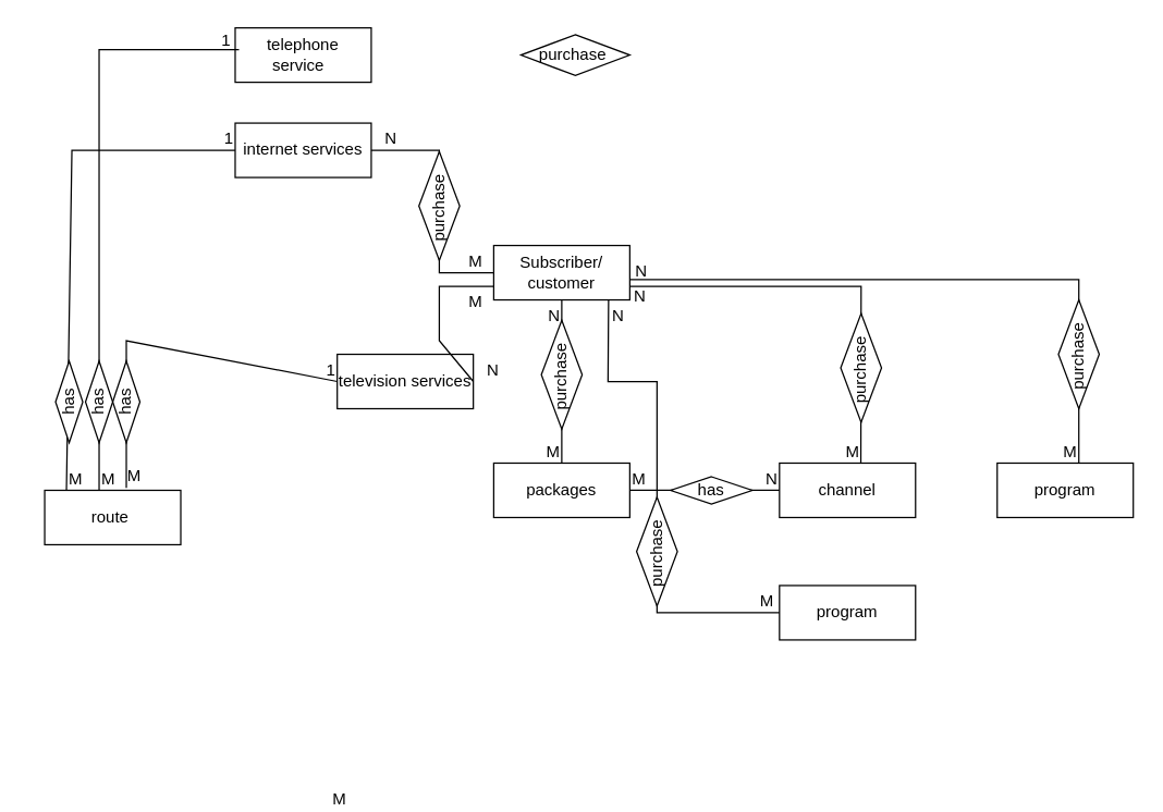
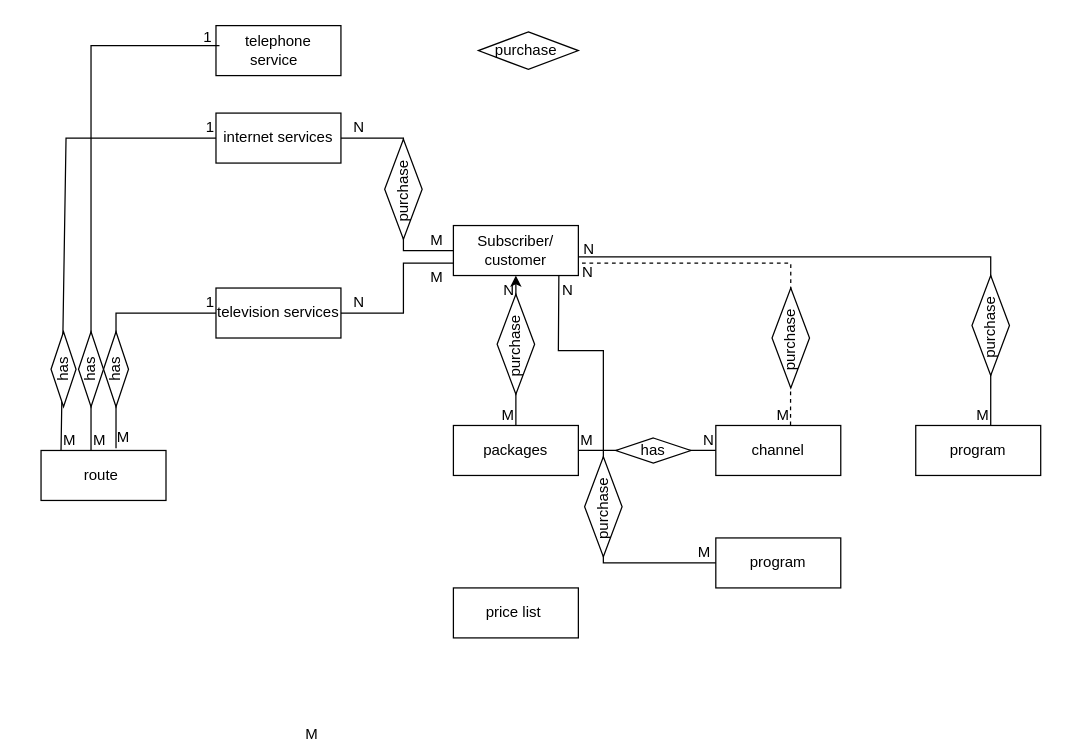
- <mxCell id="23" value="" style="endArrow=none;html=1;rounded=0;exitX=0.598;exitY=-0.003;exitDx=0;exitDy=0;entryX=1;entryY=0.75;entryDx=0;entryDy=0;exitPerimeter=0;" edge="1" parent="1" source="4" target="2"><mxGeometry relative="1" as="geometry"><mxPoint x="632" y="335" as="sourcePoint" /><mxPoint x="632" y="215" as="targetPoint" /><Array as="points"><mxPoint x="632" y="210" /></Array></mxGeometry></mxCell>
+ <mxCell id="23" value="" style="endArrow=none;html=1;rounded=0;exitX=0.598;exitY=-0.003;exitDx=0;exitDy=0;entryX=1;entryY=0.75;entryDx=0;entryDy=0;exitPerimeter=0;dashed=1;" edge="1" parent="1" source="4" target="2"><mxGeometry relative="1" as="geometry"><mxPoint x="632" y="335" as="sourcePoint" /><mxPoint x="632" y="215" as="targetPoint" /><Array as="points"><mxPoint x="632" y="210" /></Array></mxGeometry></mxCell>
- <mxCell id="19" value="" style="endArrow=none;html=1;rounded=0;exitX=0.5;exitY=0;exitDx=0;exitDy=0;entryX=0.5;entryY=1;entryDx=0;entryDy=0;" edge="1" parent="1" source="6" target="2"><mxGeometry relative="1" as="geometry"><mxPoint x="342" y="260" as="sourcePoint" /><mxPoint x="502" y="260" as="targetPoint" /></mxGeometry></mxCell>
+ <mxCell id="19" value="" style="endArrow=classic;html=1;rounded=0;exitX=0.5;exitY=0;exitDx=0;exitDy=0;entryX=0.5;entryY=1;entryDx=0;entryDy=0;" edge="1" parent="1" source="6" target="2"><mxGeometry relative="1" as="geometry"><mxPoint x="342" y="260" as="sourcePoint" /><mxPoint x="502" y="260" as="targetPoint" /></mxGeometry></mxCell>
- <mxCell id="11" value="television&amp;nbsp;services" style="whiteSpace=wrap;html=1;align=center;" vertex="1" parent="1"><mxGeometry x="247" y="260" width="100" height="40" as="geometry" /></mxCell>
+ <mxCell id="11" value="television&amp;nbsp;services" style="whiteSpace=wrap;html=1;align=center;" vertex="1" parent="1"><mxGeometry x="172" y="230" width="100" height="40" as="geometry" /></mxCell>
+ <mxCell id="50" value="price list&amp;nbsp;" style="whiteSpace=wrap;html=1;align=center;" vertex="1" parent="1"><mxGeometry x="362" y="470" width="100" height="40" as="geometry" /></mxCell>
